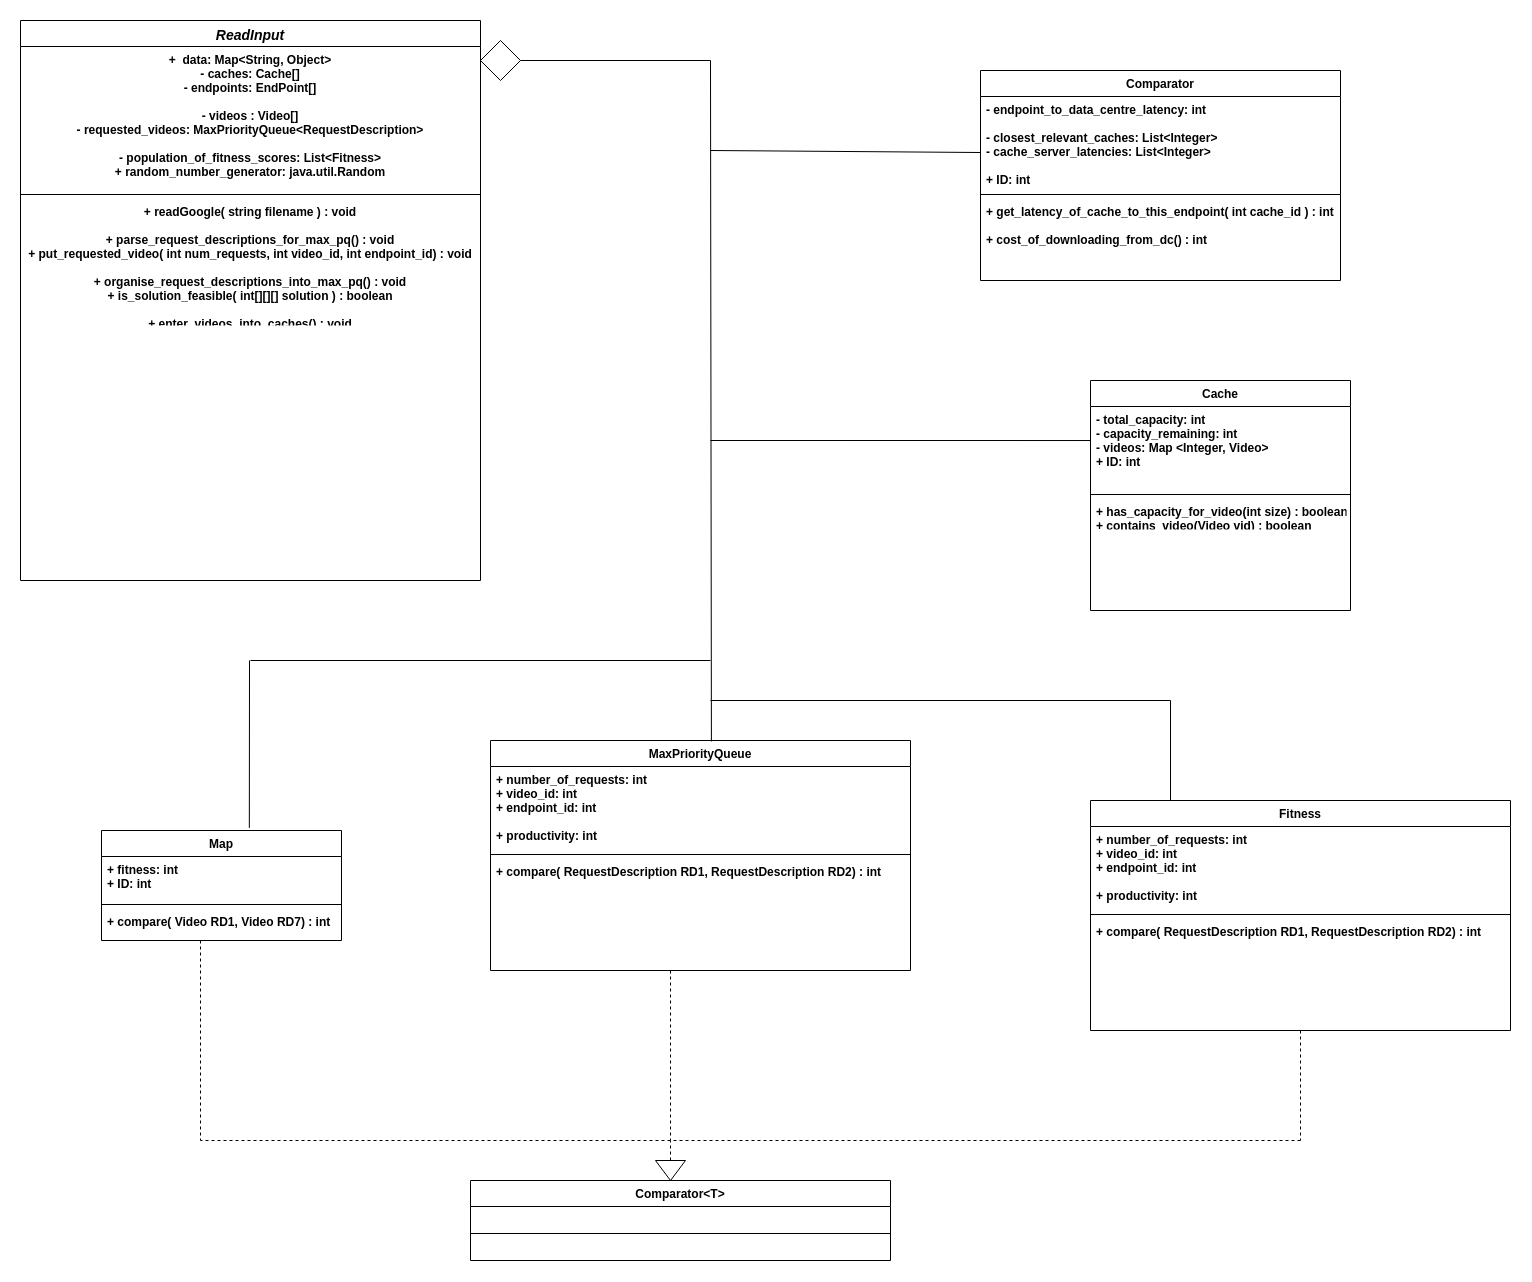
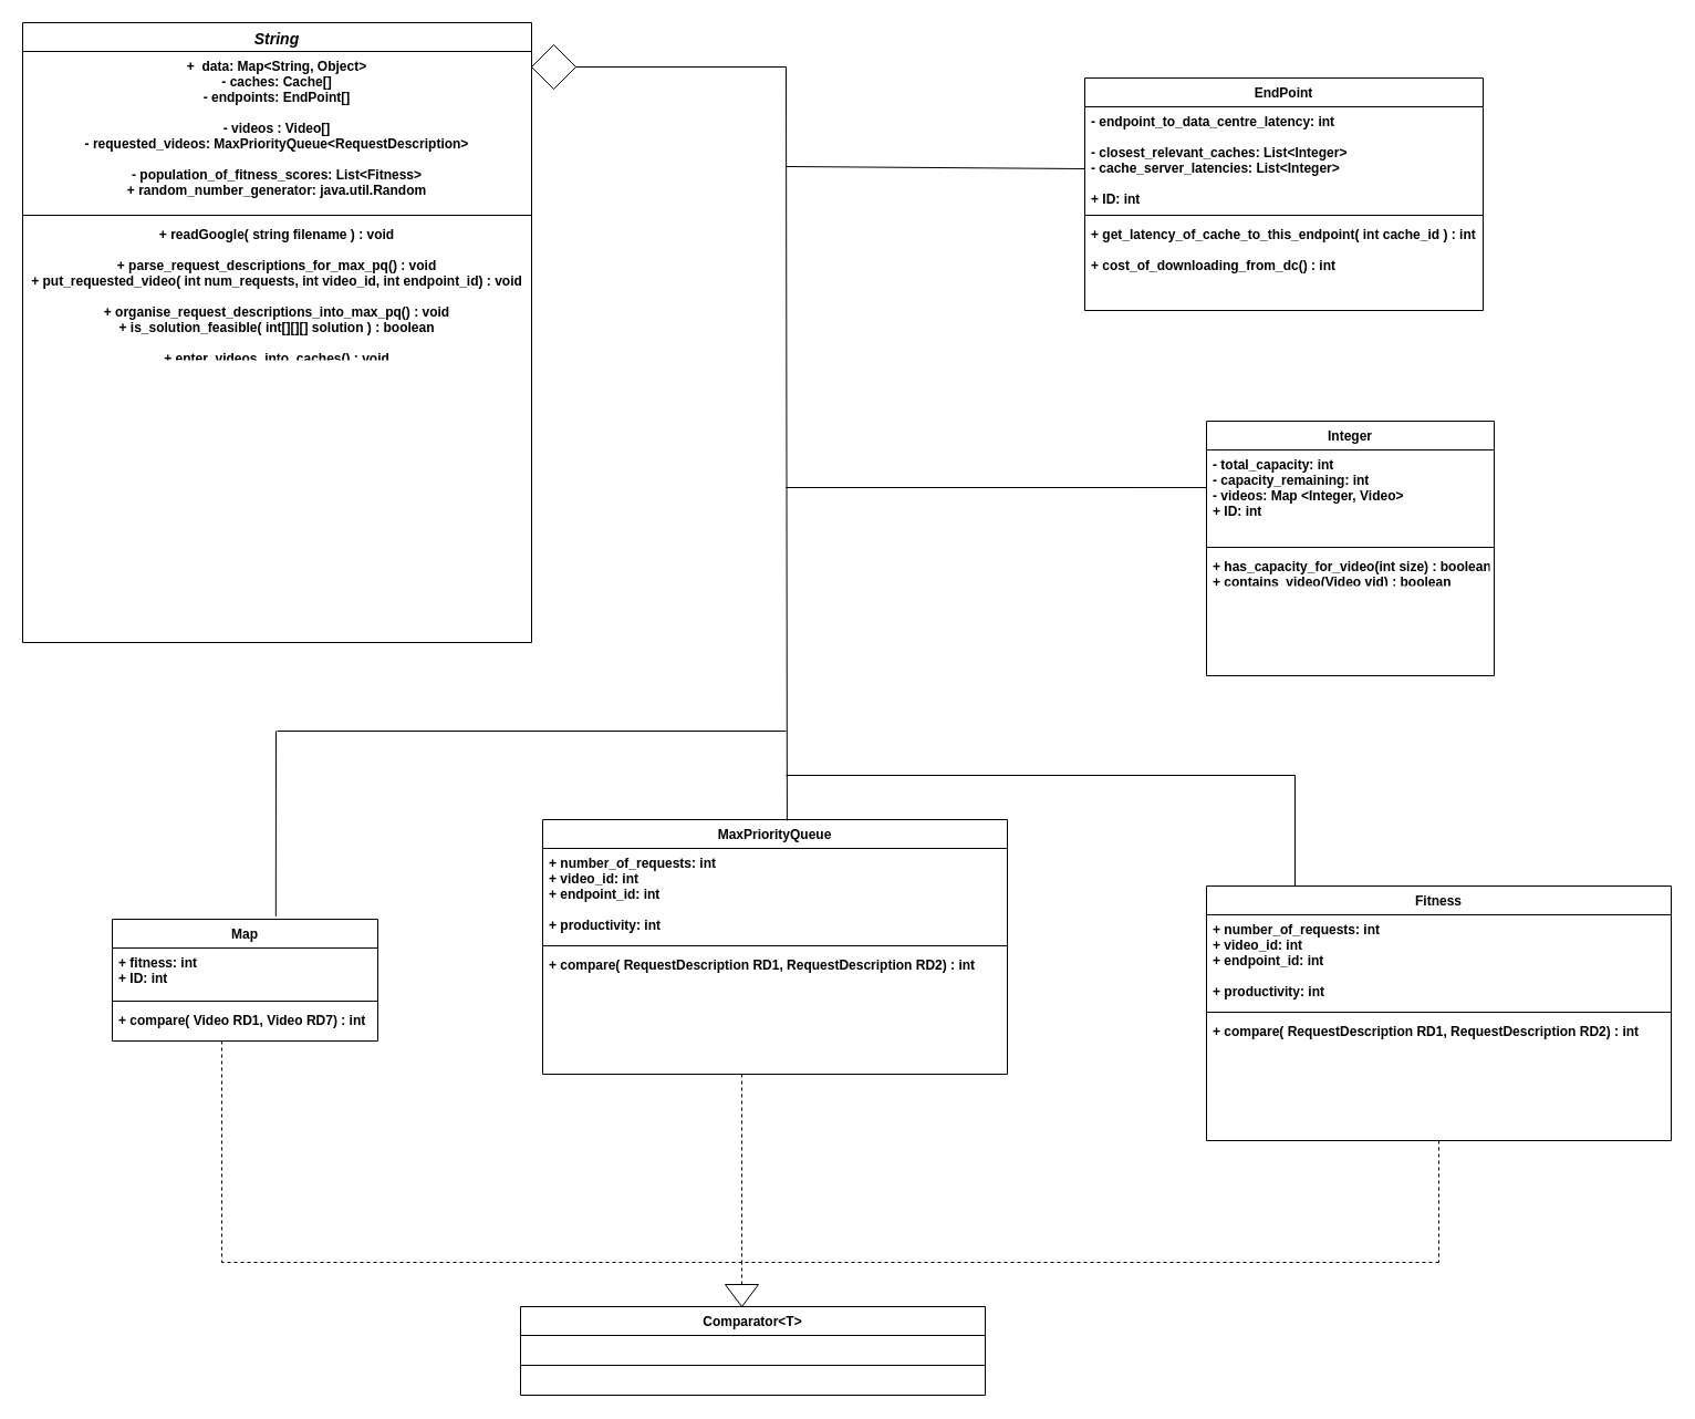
- <mxCell id="2" value="ReadInput" style="swimlane;fontStyle=3;align=center;verticalAlign=top;childLayout=stackLayout;horizontal=1;startSize=26;horizontalStack=0;resizeParent=1;resizeLast=0;collapsible=1;marginBottom=0;rounded=0;shadow=0;strokeWidth=1;fontSize=14;" parent="1" vertex="1"><mxGeometry x="20" y="20" width="460" height="560" as="geometry"><mxRectangle x="230" y="140" width="160" height="26" as="alternateBounds" /></mxGeometry></mxCell>
+ <mxCell id="2" value="String" style="swimlane;fontStyle=3;align=center;verticalAlign=top;childLayout=stackLayout;horizontal=1;startSize=26;horizontalStack=0;resizeParent=1;resizeLast=0;collapsible=1;marginBottom=0;rounded=0;shadow=0;strokeWidth=1;fontSize=14;" parent="1" vertex="1"><mxGeometry x="20" y="20" width="460" height="560" as="geometry"><mxRectangle x="230" y="140" width="160" height="26" as="alternateBounds" /></mxGeometry></mxCell>
- <mxCell id="11" value="Comparator" style="swimlane;fontStyle=1;align=center;verticalAlign=top;childLayout=stackLayout;horizontal=1;startSize=26;horizontalStack=0;resizeParent=1;resizeLast=0;collapsible=1;marginBottom=0;rounded=0;shadow=0;strokeWidth=1;" vertex="1" parent="1"><mxGeometry x="980" y="70" width="360" height="210" as="geometry"><mxRectangle x="550" y="140" width="160" height="26" as="alternateBounds" /></mxGeometry></mxCell>
+ <mxCell id="11" value="EndPoint" style="swimlane;fontStyle=1;align=center;verticalAlign=top;childLayout=stackLayout;horizontal=1;startSize=26;horizontalStack=0;resizeParent=1;resizeLast=0;collapsible=1;marginBottom=0;rounded=0;shadow=0;strokeWidth=1;" vertex="1" parent="1"><mxGeometry x="980" y="70" width="360" height="210" as="geometry"><mxRectangle x="550" y="140" width="160" height="26" as="alternateBounds" /></mxGeometry></mxCell>
- <mxCell id="7" value="Cache" style="swimlane;fontStyle=1;align=center;verticalAlign=top;childLayout=stackLayout;horizontal=1;startSize=26;horizontalStack=0;resizeParent=1;resizeLast=0;collapsible=1;marginBottom=0;rounded=0;shadow=0;strokeWidth=1;" parent="1" vertex="1"><mxGeometry x="1090" y="380" width="260" height="230" as="geometry"><mxRectangle x="550" y="140" width="160" height="26" as="alternateBounds" /></mxGeometry></mxCell>
+ <mxCell id="7" value="Integer" style="swimlane;fontStyle=1;align=center;verticalAlign=top;childLayout=stackLayout;horizontal=1;startSize=26;horizontalStack=0;resizeParent=1;resizeLast=0;collapsible=1;marginBottom=0;rounded=0;shadow=0;strokeWidth=1;" parent="1" vertex="1"><mxGeometry x="1090" y="380" width="260" height="230" as="geometry"><mxRectangle x="550" y="140" width="160" height="26" as="alternateBounds" /></mxGeometry></mxCell>
